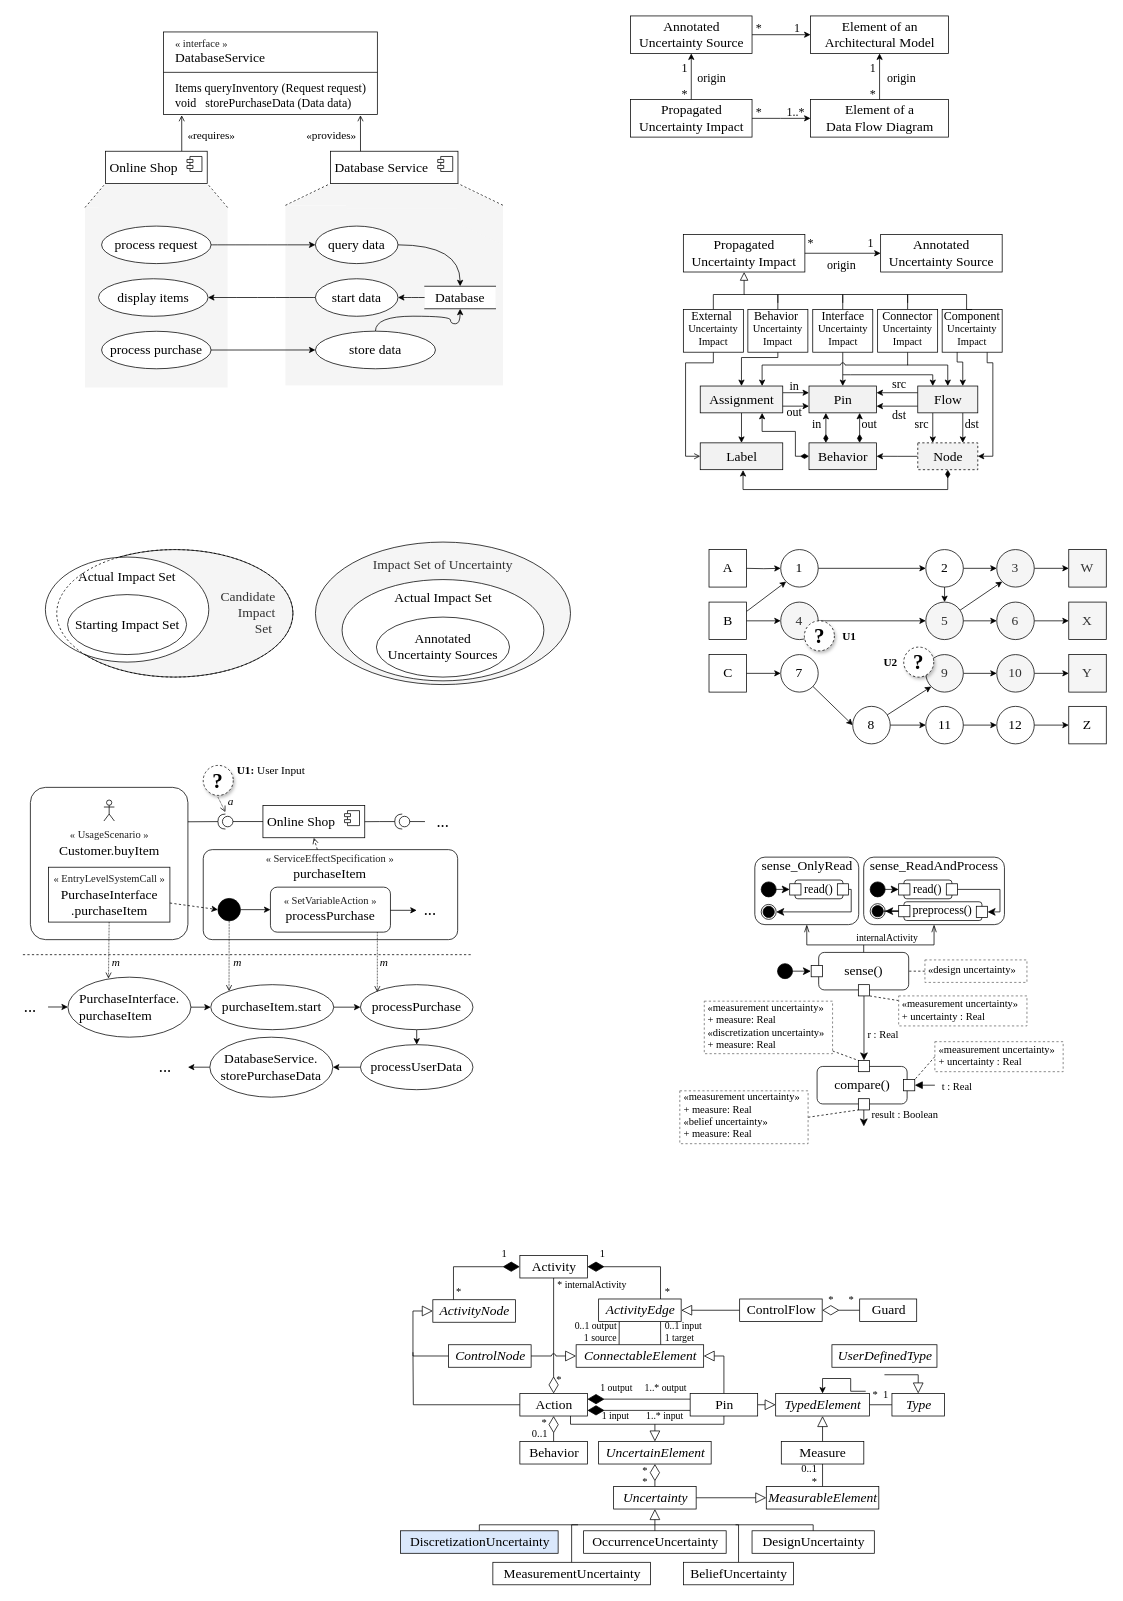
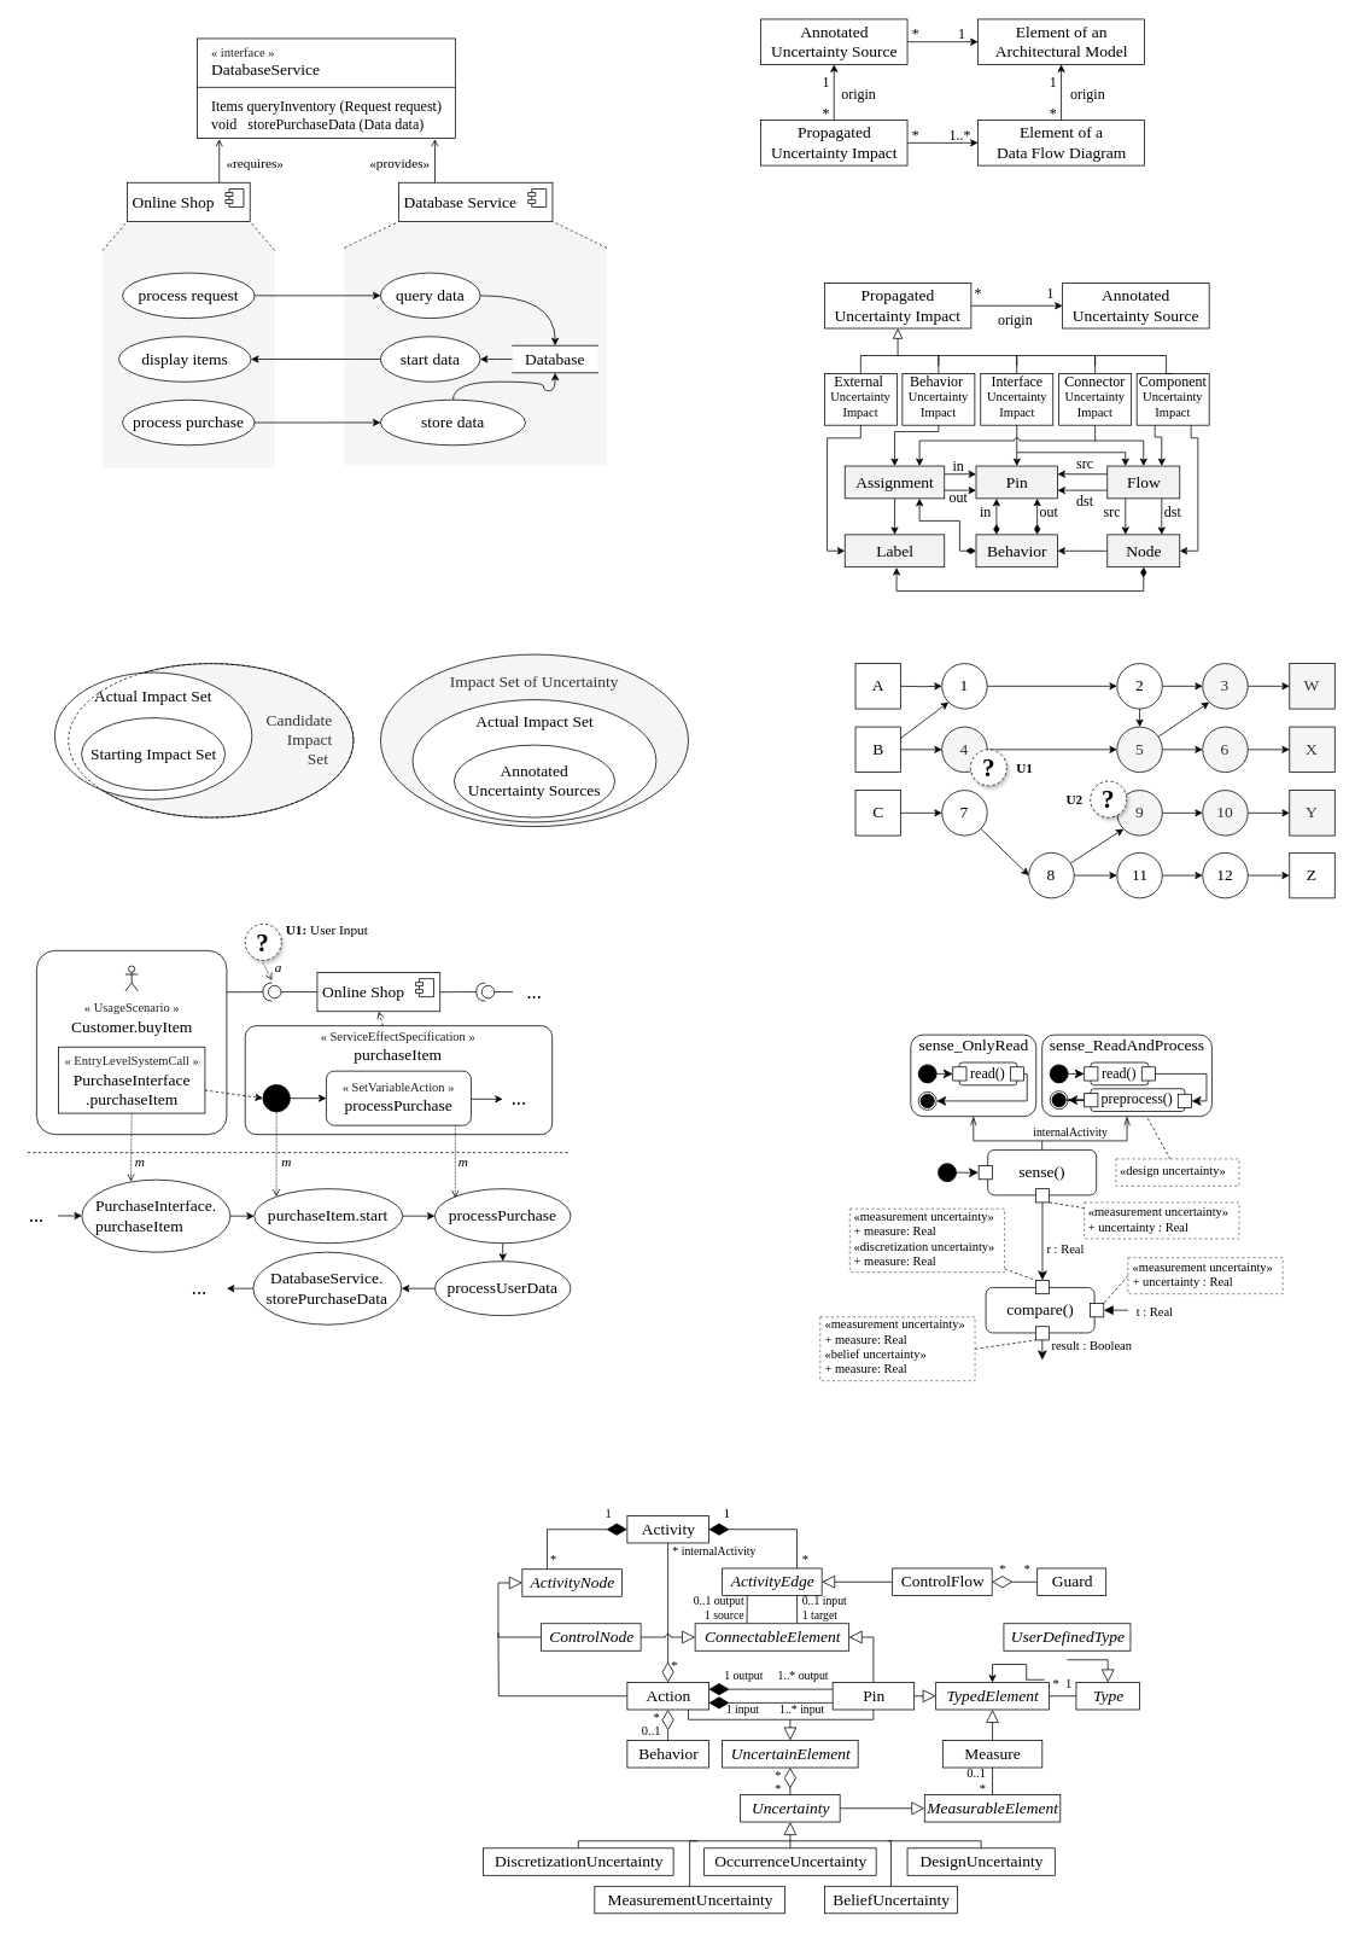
- <mxCell id="60" style="edgeStyle=orthogonalEdgeStyle;rounded=0;sketch=0;orthogonalLoop=1;jettySize=auto;html=1;entryX=0;entryY=0.5;entryDx=0;entryDy=0;shadow=0;fontColor=#999999;startArrow=none;startFill=0;endArrow=open;endFill=1;startSize=8;endSize=6;strokeColor=#000000;exitX=0.5;exitY=1;exitDx=0;exitDy=0;" parent="1" source="62" target="32" edge="1"><mxGeometry relative="1" as="geometry"><Array as="points"><mxPoint x="950.4" y="483.14" /><mxPoint x="913.4" y="483.14" /><mxPoint x="913.4" y="608.14" /></Array></mxGeometry></mxCell>
+ <mxCell id="60" style="edgeStyle=orthogonalEdgeStyle;rounded=0;sketch=0;orthogonalLoop=1;jettySize=auto;html=1;entryX=0;entryY=0.5;entryDx=0;entryDy=0;shadow=0;fontColor=#999999;startArrow=none;startFill=0;endArrow=classic;endFill=1;startSize=8;endSize=6;strokeColor=#000000;exitX=0.5;exitY=1;exitDx=0;exitDy=0;" parent="1" source="62" target="32" edge="1"><mxGeometry relative="1" as="geometry"><Array as="points"><mxPoint x="950.4" y="483.14" /><mxPoint x="913.4" y="483.14" /><mxPoint x="913.4" y="608.14" /></Array></mxGeometry></mxCell>
- <mxCell id="45" value="&lt;div style=&quot;text-align: left&quot;&gt;&lt;span style=&quot;font-size: 18px&quot;&gt;&lt;font face=&quot;Linux Libertine&quot;&gt;Node&lt;/font&gt;&lt;/span&gt;&lt;/div&gt;" style="html=1;fillColor=#F2F2F2;dashed=1;" parent="1" vertex="1"><mxGeometry x="1222.93" y="589.75" width="80" height="35.76" as="geometry" /></mxCell>
+ <mxCell id="45" value="&lt;div style=&quot;text-align: left&quot;&gt;&lt;span style=&quot;font-size: 18px&quot;&gt;&lt;font face=&quot;Linux Libertine&quot;&gt;Node&lt;/font&gt;&lt;/span&gt;&lt;/div&gt;" style="html=1;fillColor=#F2F2F2;" parent="1" vertex="1"><mxGeometry x="1222.93" y="589.75" width="80" height="35.76" as="geometry" /></mxCell>
- <mxCell id="291" style="edgeStyle=none;rounded=0;orthogonalLoop=1;jettySize=auto;html=1;entryX=1;entryY=0.5;entryDx=0;entryDy=0;dashed=1;fontFamily=Linux Libertine;fontSize=14;fontColor=#CC0000;startArrow=none;startFill=0;endArrow=none;endFill=0;startSize=8;endSize=20;" parent="288" source="292" target="290" edge="1"><mxGeometry relative="1" as="geometry" /></mxCell>
+ <mxCell id="291" style="edgeStyle=none;rounded=0;orthogonalLoop=1;jettySize=auto;html=1;dashed=1;fontFamily=Linux Libertine;fontSize=14;fontColor=#CC0000;startArrow=none;startFill=0;endArrow=none;endFill=0;startSize=8;endSize=20;" parent="288" source="292" target="305" edge="1"><mxGeometry relative="1" as="geometry" /></mxCell>
- <mxCell id="243" value="&lt;font face=&quot;Linux Libertine&quot; style=&quot;font-size: 18px&quot;&gt;DiscretizationUncertainty&lt;/font&gt;" style="html=1;fontSize=19;fontStyle=0;fillColor=#dae8fc;" parent="1" vertex="1"><mxGeometry x="533.5" y="2040" width="210" height="30" as="geometry" /></mxCell>
+ <mxCell id="243" value="&lt;font face=&quot;Linux Libertine&quot; style=&quot;font-size: 18px&quot;&gt;DiscretizationUncertainty&lt;/font&gt;" style="html=1;fontSize=19;fontStyle=0" parent="1" vertex="1"><mxGeometry x="533.5" y="2040" width="210" height="30" as="geometry" /></mxCell>
